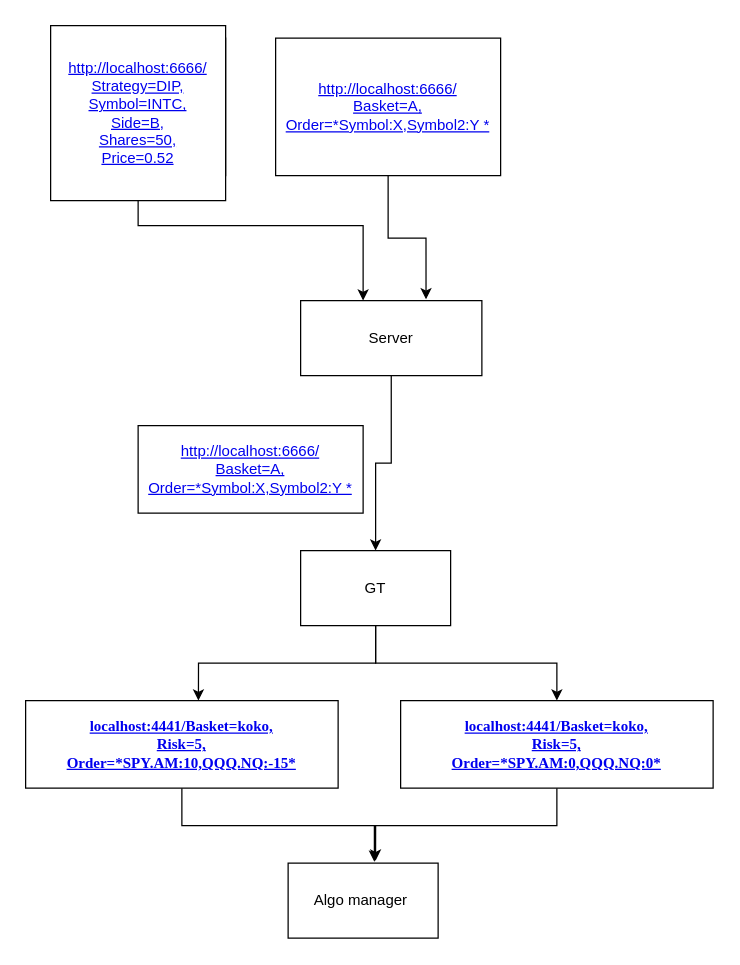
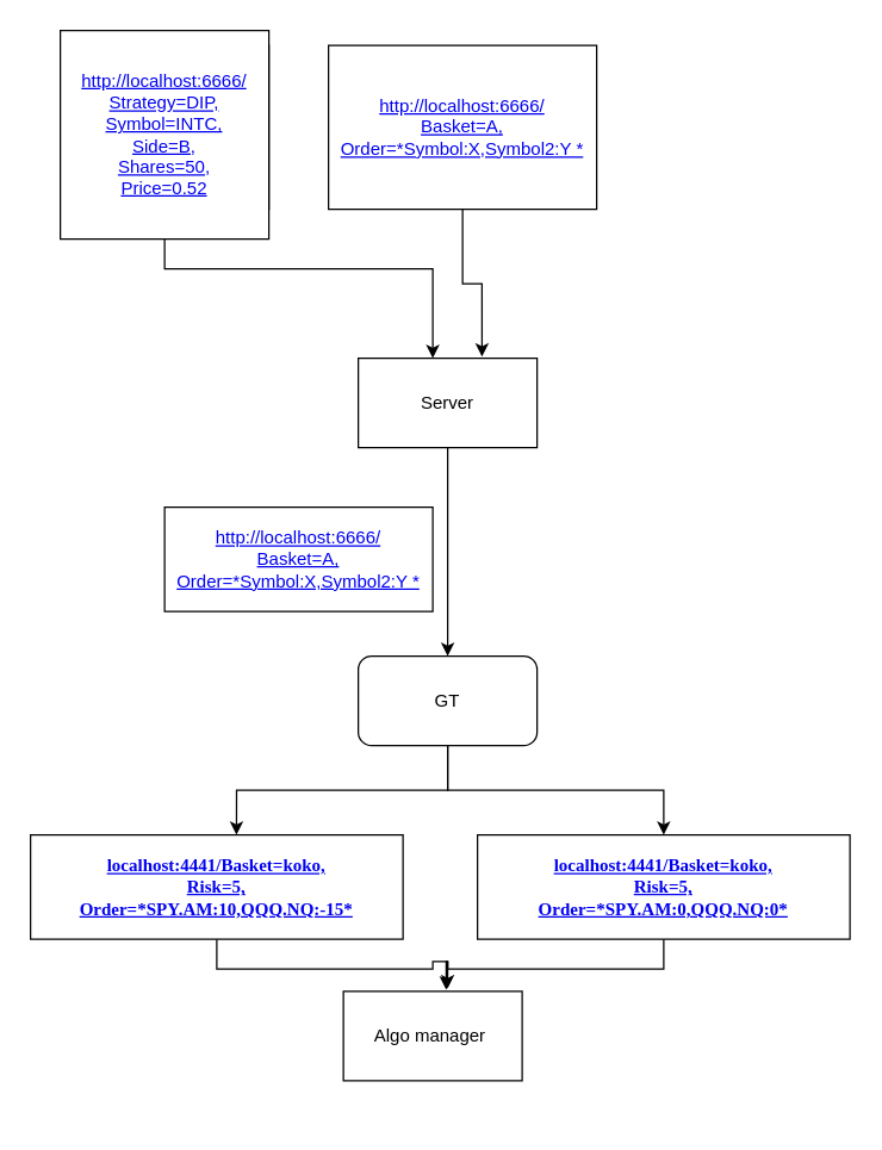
- <mxCell id="3" value="Server" style="rounded=0;whiteSpace=wrap;html=1;" vertex="1" parent="1"><mxGeometry x="240" y="240" width="145" height="60" as="geometry" /></mxCell>
+ <mxCell id="3" value="Server" style="rounded=0;whiteSpace=wrap;html=1;" vertex="1" parent="1"><mxGeometry x="240" y="240" width="120" height="60" as="geometry" /></mxCell>
- <mxCell id="6" value="GT" style="rounded=0;whiteSpace=wrap;html=1;" vertex="1" parent="1"><mxGeometry x="240" y="440" width="120" height="60" as="geometry" /></mxCell>
+ <mxCell id="6" value="GT" style="whiteSpace=wrap;html=1;rounded=1;" vertex="1" parent="1"><mxGeometry x="240" y="440" width="120" height="60" as="geometry" /></mxCell>
- <mxCell id="7" value="Algo manager&amp;nbsp;" style="rounded=0;whiteSpace=wrap;html=1;" vertex="1" parent="1"><mxGeometry x="230" y="690" width="120" height="60" as="geometry" /></mxCell>
+ <mxCell id="7" value="Algo manager&amp;nbsp;" style="rounded=0;whiteSpace=wrap;html=1;" vertex="1" parent="1"><mxGeometry x="230" y="665" width="120" height="60" as="geometry" /></mxCell>
